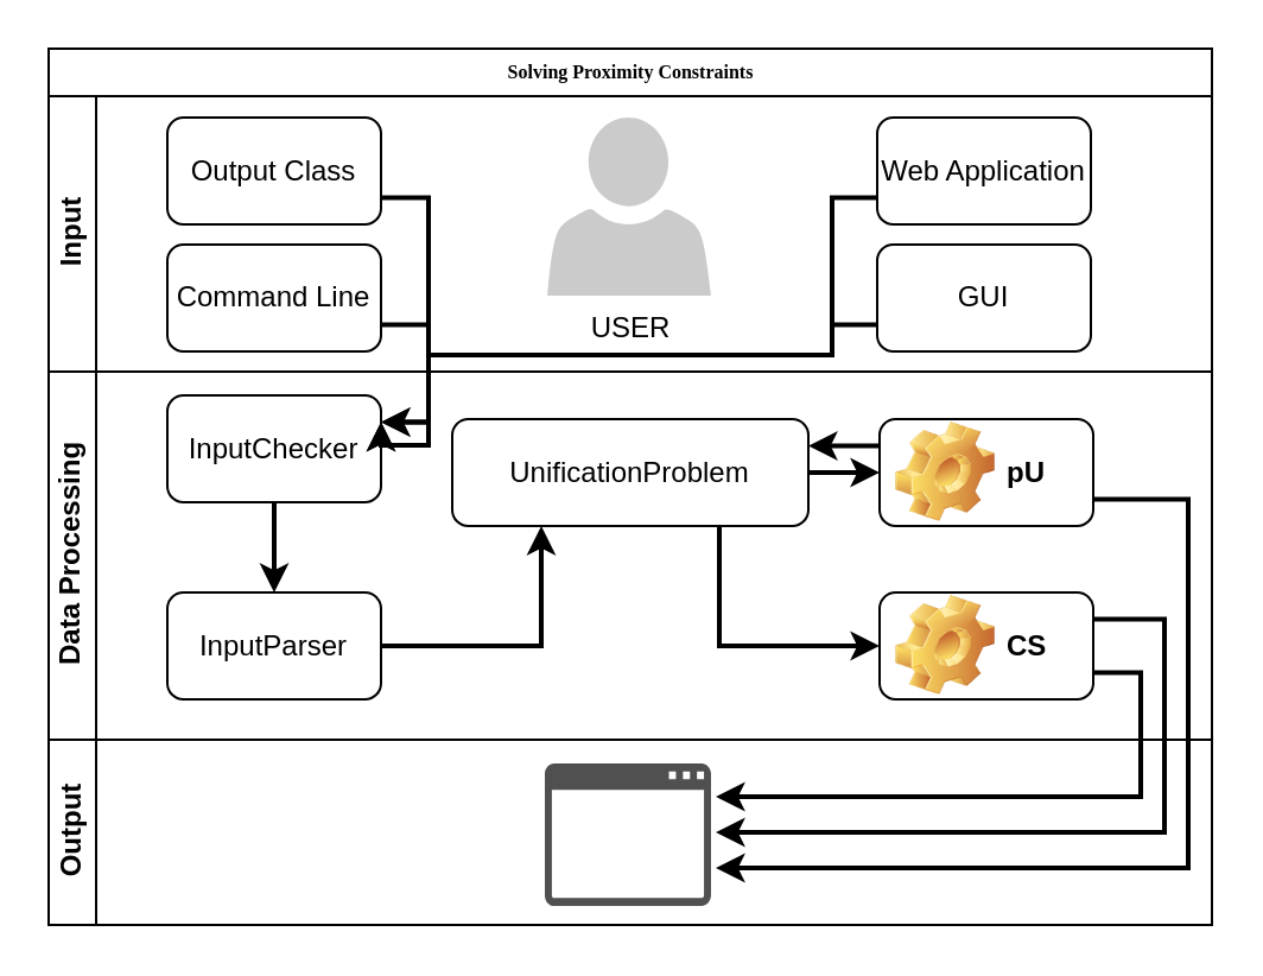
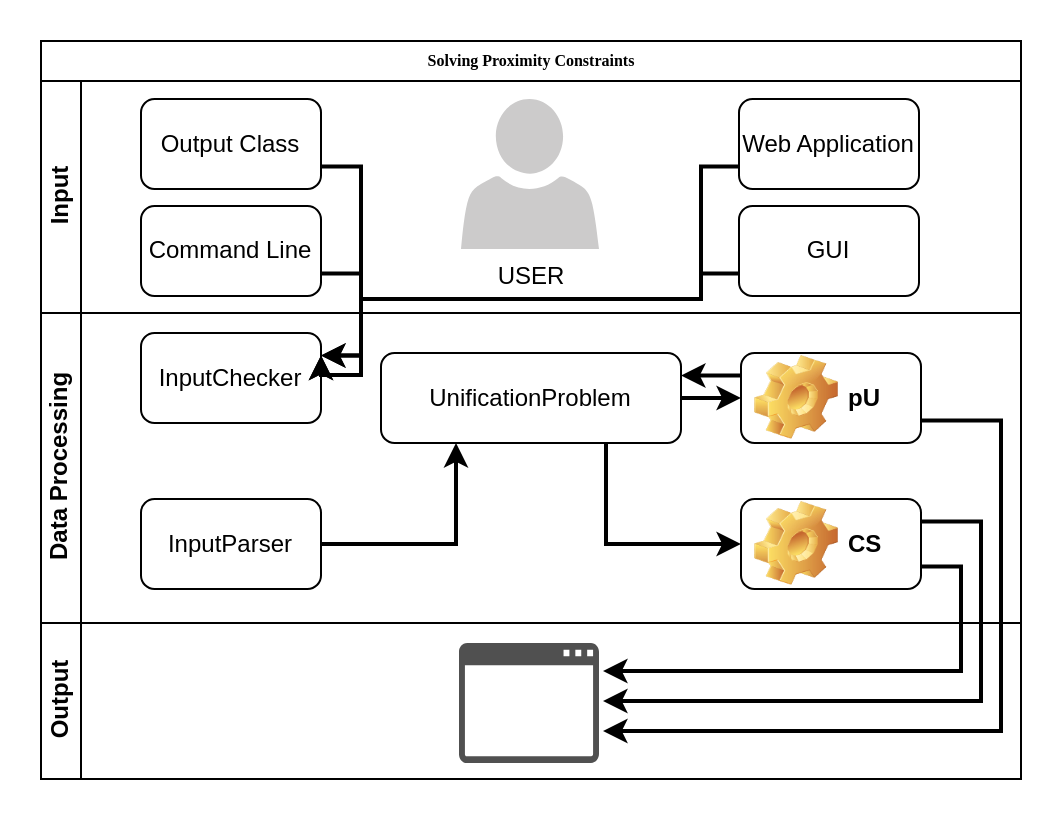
- <mxCell id="10" style="edgeStyle=orthogonalEdgeStyle;rounded=0;orthogonalLoop=1;jettySize=auto;html=1;exitX=0.5;exitY=1;exitDx=0;exitDy=0;entryX=0.5;entryY=0;entryDx=0;entryDy=0;endArrow=classic;endFill=1;strokeWidth=2;" edge="1" parent="9" source="11" target="13"><mxGeometry relative="1" as="geometry" /></mxCell>
